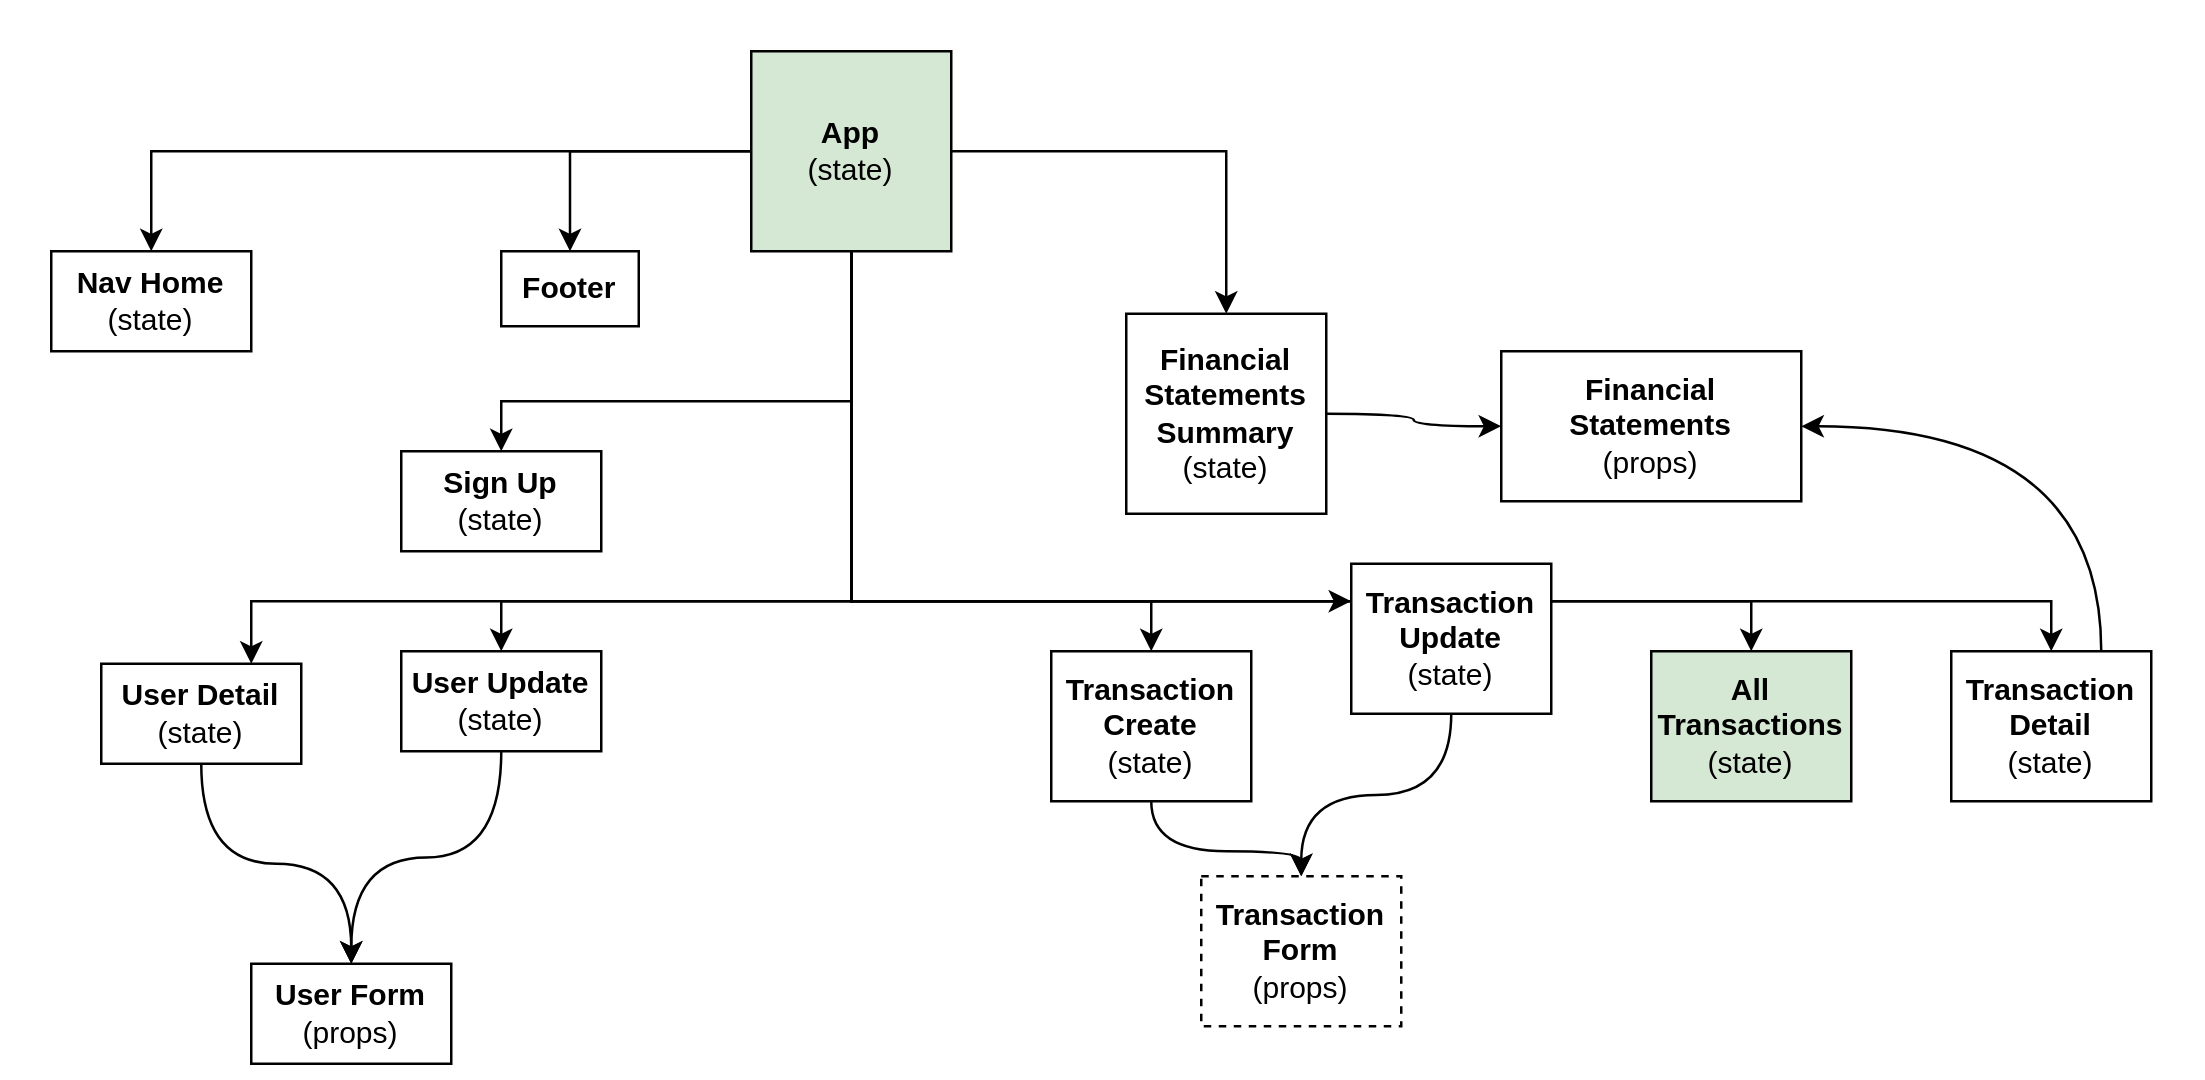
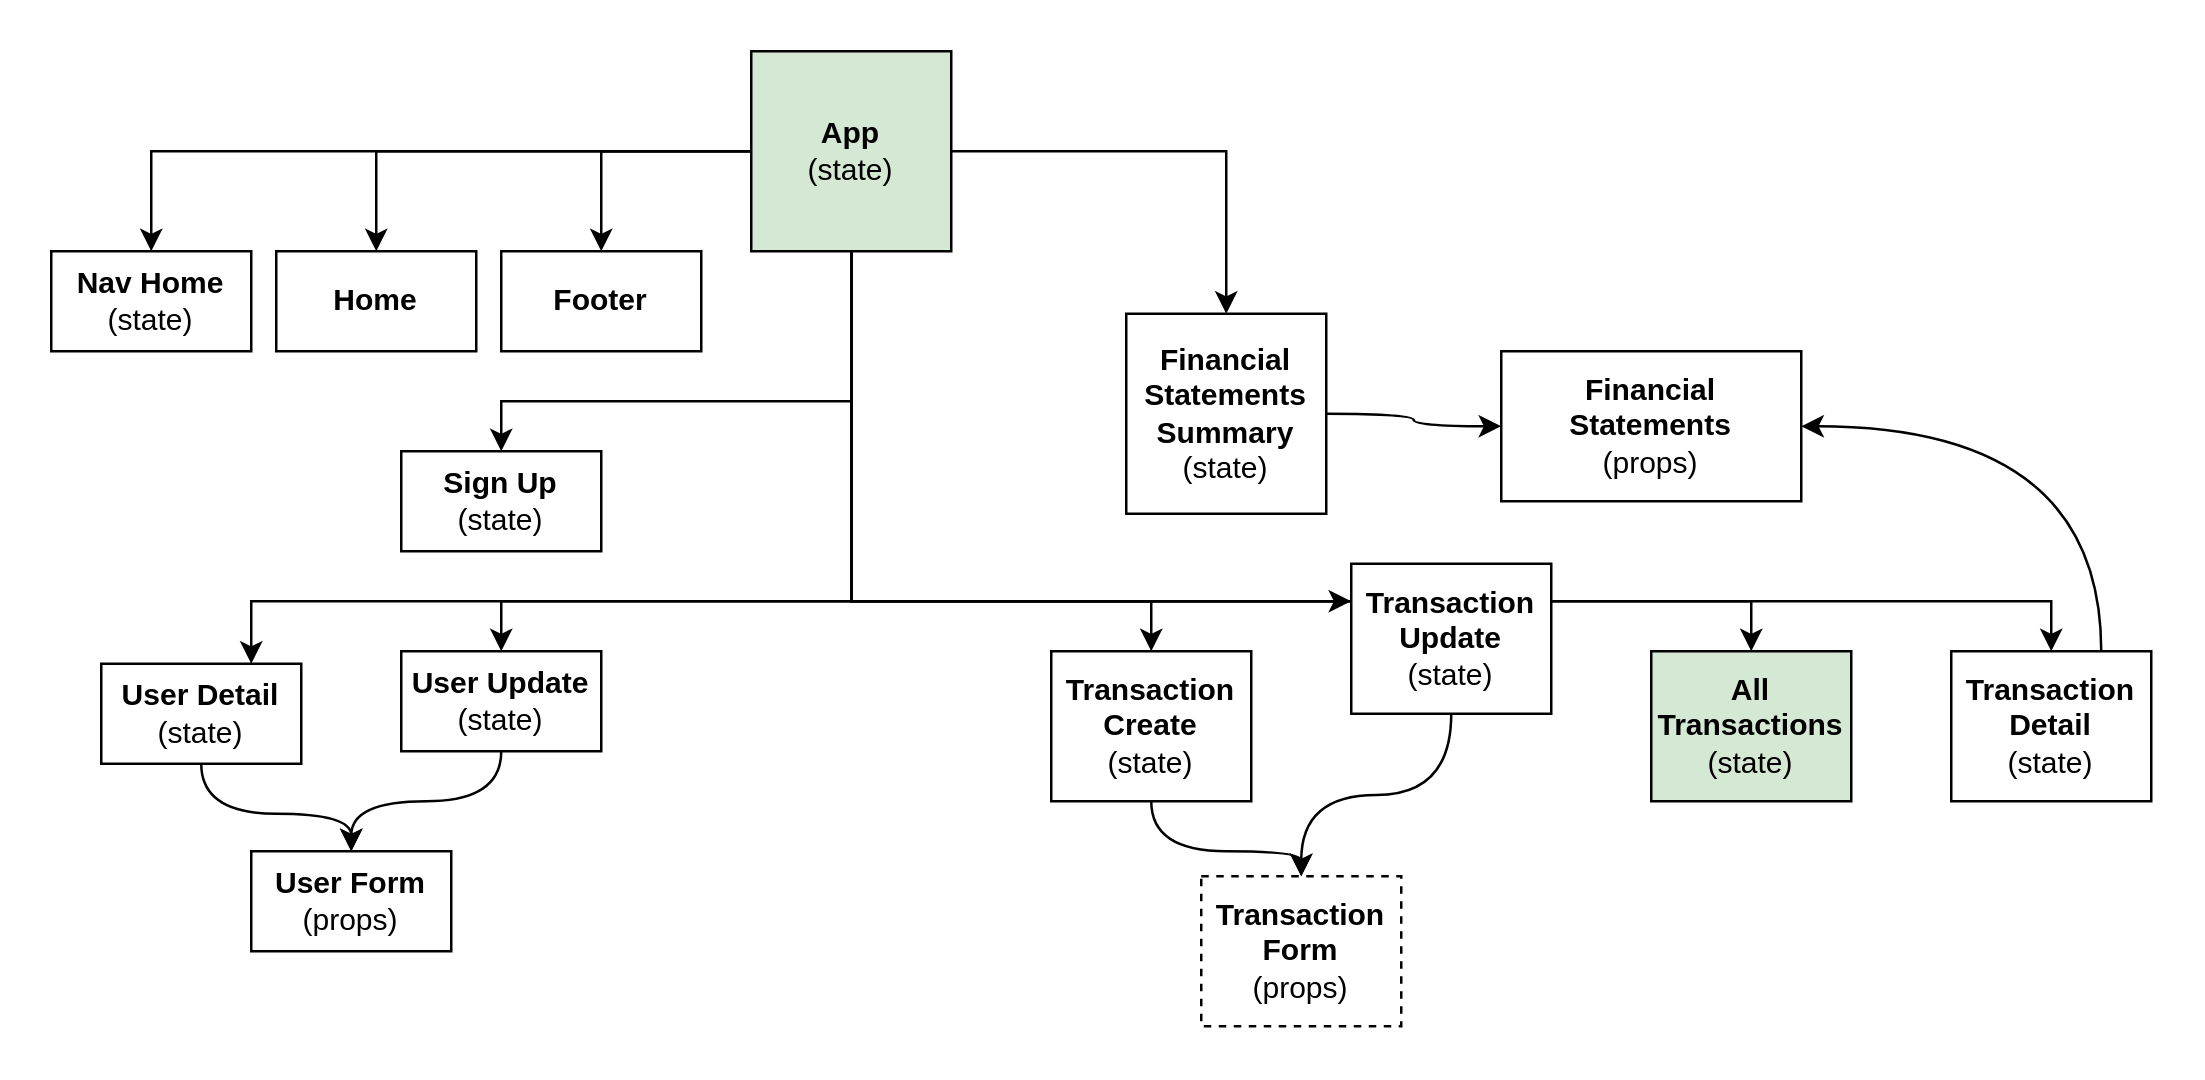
+ <mxCell id="3" style="edgeStyle=orthogonalEdgeStyle;rounded=0;orthogonalLoop=1;jettySize=auto;html=1;exitX=0;exitY=0.5;exitDx=0;exitDy=0;entryX=0.5;entryY=0;entryDx=0;entryDy=0;" edge="1" parent="1" source="13" target="15"><mxGeometry relative="1" as="geometry" /></mxCell>
- <mxCell id="16" value="&lt;b&gt;Footer&lt;/b&gt;" style="rounded=0;whiteSpace=wrap;html=1;" vertex="1" parent="1"><mxGeometry x="200" y="100" width="55" height="30" as="geometry" /></mxCell>
+ <mxCell id="16" value="&lt;b&gt;Footer&lt;/b&gt;" style="rounded=0;whiteSpace=wrap;html=1;" vertex="1" parent="1"><mxGeometry x="200" y="100" width="80" height="40" as="geometry" /></mxCell>
+ <mxCell id="15" value="&lt;b&gt;Home&lt;/b&gt;" style="rounded=0;whiteSpace=wrap;html=1;" vertex="1" parent="1"><mxGeometry x="110" y="100" width="80" height="40" as="geometry" /></mxCell>
- <mxCell id="22" value="&lt;b&gt;User Form&lt;/b&gt;&lt;br&gt;(props)" style="rounded=0;whiteSpace=wrap;html=1;" vertex="1" parent="1"><mxGeometry x="100" y="385" width="80" height="40" as="geometry" /></mxCell>
+ <mxCell id="22" value="&lt;b&gt;User Form&lt;/b&gt;&lt;br&gt;(props)" style="rounded=0;whiteSpace=wrap;html=1;" vertex="1" parent="1"><mxGeometry x="100" y="340" width="80" height="40" as="geometry" /></mxCell>
